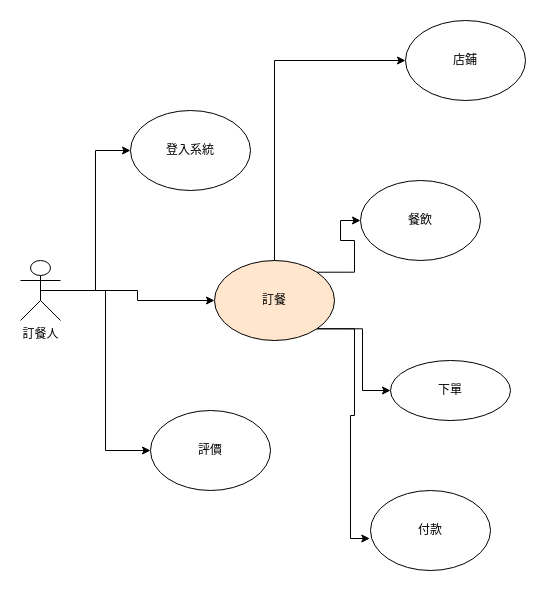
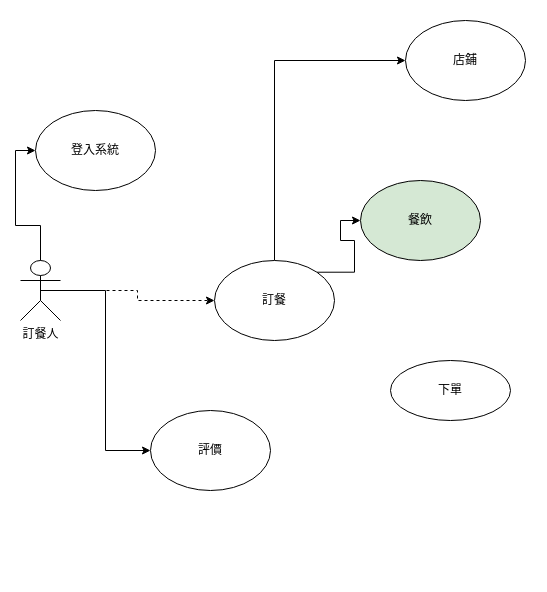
- <mxCell id="6" value="&lt;font style=&quot;vertical-align: inherit;&quot;&gt;&lt;font style=&quot;vertical-align: inherit;&quot;&gt;登入系統&lt;/font&gt;&lt;/font&gt;" style="ellipse;whiteSpace=wrap;html=1;" vertex="1" parent="1"><mxGeometry x="130" y="110" width="120" height="80" as="geometry" /></mxCell>
+ <mxCell id="6" value="&lt;font style=&quot;vertical-align: inherit;&quot;&gt;&lt;font style=&quot;vertical-align: inherit;&quot;&gt;登入系統&lt;/font&gt;&lt;/font&gt;" style="ellipse;whiteSpace=wrap;html=1;" vertex="1" parent="1"><mxGeometry x="35" y="110" width="120" height="80" as="geometry" /></mxCell>
- <mxCell id="7" value="&lt;font style=&quot;vertical-align: inherit;&quot;&gt;&lt;font style=&quot;vertical-align: inherit;&quot;&gt;餐飲&lt;/font&gt;&lt;/font&gt;" style="ellipse;whiteSpace=wrap;html=1;" vertex="1" parent="1"><mxGeometry x="360" y="180" width="120" height="80" as="geometry" /></mxCell>
+ <mxCell id="7" value="&lt;font style=&quot;vertical-align: inherit;&quot;&gt;&lt;font style=&quot;vertical-align: inherit;&quot;&gt;餐飲&lt;/font&gt;&lt;/font&gt;" style="ellipse;whiteSpace=wrap;html=1;fillColor=#d5e8d4;" vertex="1" parent="1"><mxGeometry x="360" y="180" width="120" height="80" as="geometry" /></mxCell>
- <mxCell id="3" style="edgeStyle=orthogonalEdgeStyle;rounded=0;orthogonalLoop=1;jettySize=auto;html=1;exitX=0.5;exitY=0.5;exitDx=0;exitDy=0;entryX=0;entryY=0.5;entryDx=0;entryDy=0;exitPerimeter=0;" edge="1" parent="1" source="2" target="11"><mxGeometry relative="1" as="geometry"><mxPoint x="80" y="300" as="sourcePoint" /></mxGeometry></mxCell>
+ <mxCell id="3" style="edgeStyle=orthogonalEdgeStyle;rounded=0;orthogonalLoop=1;jettySize=auto;html=1;exitX=0.5;exitY=0.5;exitDx=0;exitDy=0;entryX=0;entryY=0.5;entryDx=0;entryDy=0;exitPerimeter=0;dashed=1;" edge="1" parent="1" source="2" target="11"><mxGeometry relative="1" as="geometry"><mxPoint x="80" y="300" as="sourcePoint" /></mxGeometry></mxCell>
- <mxCell id="11" value="&lt;font style=&quot;vertical-align: inherit;&quot;&gt;&lt;font style=&quot;vertical-align: inherit;&quot;&gt;訂餐&lt;/font&gt;&lt;/font&gt;" style="ellipse;whiteSpace=wrap;html=1;fillColor=#ffe6cc;" vertex="1" parent="1"><mxGeometry x="214" y="260" width="120" height="80" as="geometry" /></mxCell>
+ <mxCell id="11" value="&lt;font style=&quot;vertical-align: inherit;&quot;&gt;&lt;font style=&quot;vertical-align: inherit;&quot;&gt;訂餐&lt;/font&gt;&lt;/font&gt;" style="ellipse;whiteSpace=wrap;html=1;" vertex="1" parent="1"><mxGeometry x="214" y="260" width="120" height="80" as="geometry" /></mxCell>
- <mxCell id="9" style="edgeStyle=orthogonalEdgeStyle;rounded=0;orthogonalLoop=1;jettySize=auto;html=1;exitX=1;exitY=1;exitDx=0;exitDy=0;entryX=0;entryY=0.5;entryDx=0;entryDy=0;" edge="1" parent="1" source="11" target="13"><mxGeometry relative="1" as="geometry" /></mxCell>
- <mxCell id="16" style="edgeStyle=orthogonalEdgeStyle;rounded=0;orthogonalLoop=1;jettySize=auto;html=1;exitX=1;exitY=1;exitDx=0;exitDy=0;entryX=-0.006;entryY=0.6;entryDx=0;entryDy=0;entryPerimeter=0;" edge="1" parent="1" source="11" target="15"><mxGeometry relative="1" as="geometry" /></mxCell>
- <mxCell id="15" value="&lt;font style=&quot;vertical-align: inherit;&quot;&gt;&lt;font style=&quot;vertical-align: inherit;&quot;&gt;付款&lt;/font&gt;&lt;/font&gt;" style="ellipse;whiteSpace=wrap;html=1;" vertex="1" parent="1"><mxGeometry x="370" y="490" width="120" height="80" as="geometry" /></mxCell>
